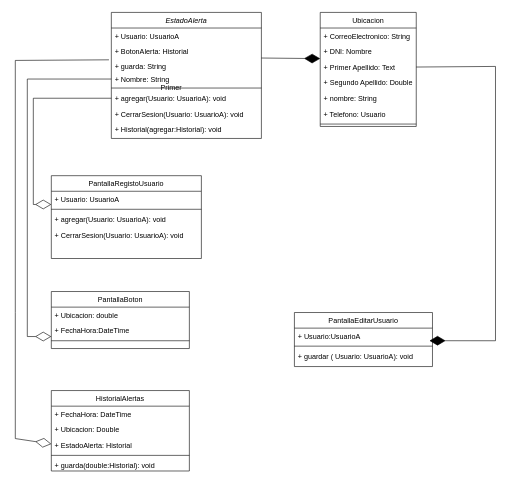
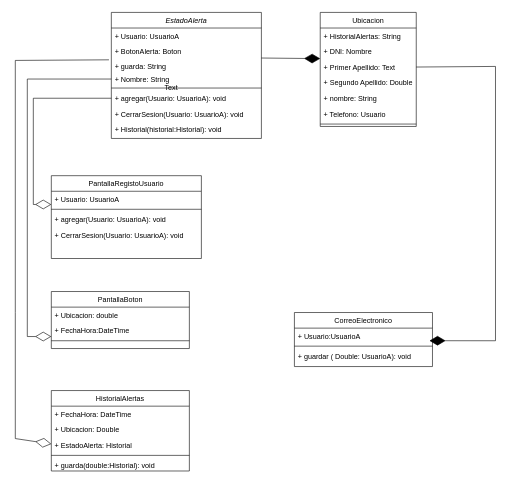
- <mxCell id="17" value="+ CorreoElectronico: String" style="text;align=left;verticalAlign=top;spacingLeft=4;spacingRight=4;overflow=hidden;rotatable=0;points=[[0,0.5],[1,0.5]];portConstraint=eastwest;" parent="16" vertex="1"><mxGeometry y="26" width="160" height="26" as="geometry" /></mxCell>
+ <mxCell id="17" value="+ HistorialAlertas: String" style="text;align=left;verticalAlign=top;spacingLeft=4;spacingRight=4;overflow=hidden;rotatable=0;points=[[0,0.5],[1,0.5]];portConstraint=eastwest;" parent="16" vertex="1"><mxGeometry y="26" width="160" height="26" as="geometry" /></mxCell>
- <mxCell id="4" value="+ BotonAlerta: Historial" style="text;align=left;verticalAlign=top;spacingLeft=4;spacingRight=4;overflow=hidden;rotatable=0;points=[[0,0.5],[1,0.5]];portConstraint=eastwest;rounded=0;shadow=0;html=0;" parent="2" vertex="1"><mxGeometry y="52" width="250" height="26" as="geometry" /></mxCell>
+ <mxCell id="4" value="+ BotonAlerta: Boton" style="text;align=left;verticalAlign=top;spacingLeft=4;spacingRight=4;overflow=hidden;rotatable=0;points=[[0,0.5],[1,0.5]];portConstraint=eastwest;rounded=0;shadow=0;html=0;" parent="2" vertex="1"><mxGeometry y="52" width="250" height="26" as="geometry" /></mxCell>
- <mxCell id="35" value="Primer" style="text;html=1;strokeColor=none;fillColor=none;align=center;verticalAlign=middle;whiteSpace=wrap;rounded=0;" vertex="1" parent="1"><mxGeometry x="250" y="130" width="60" height="30" as="geometry" /></mxCell>
+ <mxCell id="35" value="Text" style="text;html=1;strokeColor=none;fillColor=none;align=center;verticalAlign=middle;whiteSpace=wrap;rounded=0;" vertex="1" parent="1"><mxGeometry x="250" y="130" width="60" height="30" as="geometry" /></mxCell>
- <mxCell id="10" value="+ Historial(agregar:Historial): void" style="text;align=left;verticalAlign=top;spacingLeft=4;spacingRight=4;overflow=hidden;rotatable=0;points=[[0,0.5],[1,0.5]];portConstraint=eastwest;" parent="2" vertex="1"><mxGeometry y="182" width="250" height="26" as="geometry" /></mxCell>
+ <mxCell id="10" value="+ Historial(historial:Historial): void" style="text;align=left;verticalAlign=top;spacingLeft=4;spacingRight=4;overflow=hidden;rotatable=0;points=[[0,0.5],[1,0.5]];portConstraint=eastwest;" parent="2" vertex="1"><mxGeometry y="182" width="250" height="26" as="geometry" /></mxCell>
- <mxCell id="28" value="PantallaEditarUsuario" style="swimlane;fontStyle=0;align=center;verticalAlign=top;childLayout=stackLayout;horizontal=1;startSize=26;horizontalStack=0;resizeParent=1;resizeLast=0;collapsible=1;marginBottom=0;rounded=0;shadow=0;strokeWidth=1;" parent="1" vertex="1"><mxGeometry x="485" y="520" width="230" height="90" as="geometry"><mxRectangle x="130" y="380" width="160" height="26" as="alternateBounds" /></mxGeometry></mxCell>
+ <mxCell id="28" value="CorreoElectronico" style="swimlane;fontStyle=0;align=center;verticalAlign=top;childLayout=stackLayout;horizontal=1;startSize=26;horizontalStack=0;resizeParent=1;resizeLast=0;collapsible=1;marginBottom=0;rounded=0;shadow=0;strokeWidth=1;" parent="1" vertex="1"><mxGeometry x="485" y="520" width="230" height="90" as="geometry"><mxRectangle x="130" y="380" width="160" height="26" as="alternateBounds" /></mxGeometry></mxCell>
- <mxCell id="31" value="+ guardar ( Usuario: UsuarioA): void" style="text;align=left;verticalAlign=top;spacingLeft=4;spacingRight=4;overflow=hidden;rotatable=0;points=[[0,0.5],[1,0.5]];portConstraint=eastwest;" parent="28" vertex="1"><mxGeometry y="60" width="230" height="26" as="geometry" /></mxCell>
+ <mxCell id="31" value="+ guardar ( Double: UsuarioA): void" style="text;align=left;verticalAlign=top;spacingLeft=4;spacingRight=4;overflow=hidden;rotatable=0;points=[[0,0.5],[1,0.5]];portConstraint=eastwest;" parent="28" vertex="1"><mxGeometry y="60" width="230" height="26" as="geometry" /></mxCell>
